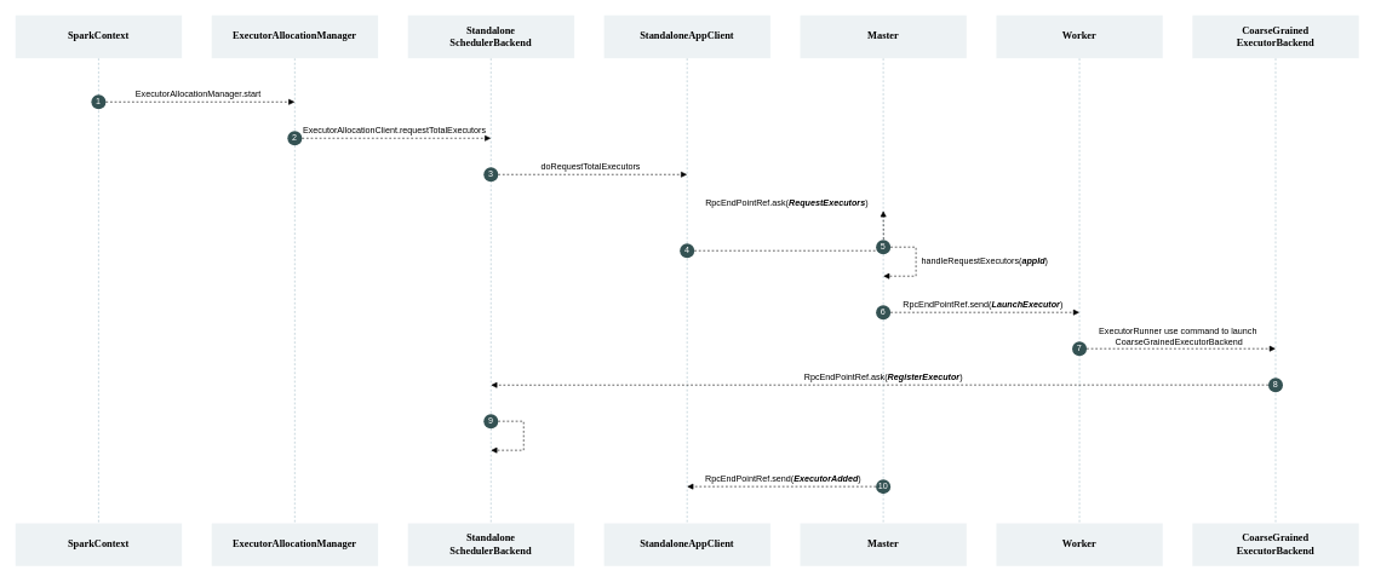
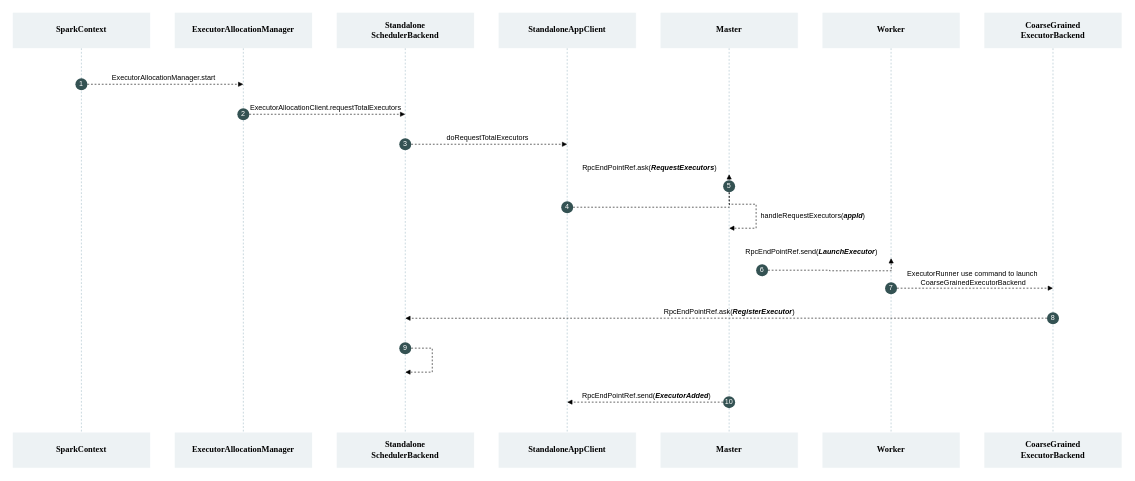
- <mxCell id="33" value="&lt;font color=&quot;#ffffff&quot; style=&quot;font-size: 12px&quot;&gt;5&lt;/font&gt;" style="ellipse;whiteSpace=wrap;html=1;aspect=fixed;strokeColor=none;fillColor=#345253;fontSize=12;" parent="1" vertex="1"><mxGeometry x="1205" y="330" width="20" height="20" as="geometry" /></mxCell>
+ <mxCell id="33" value="&lt;font color=&quot;#ffffff&quot; style=&quot;font-size: 12px&quot;&gt;5&lt;/font&gt;" style="ellipse;whiteSpace=wrap;html=1;aspect=fixed;strokeColor=none;fillColor=#345253;fontSize=12;" parent="1" vertex="1"><mxGeometry x="1205" y="300" width="20" height="20" as="geometry" /></mxCell>
- <mxCell id="36" value="&lt;font color=&quot;#ffffff&quot; style=&quot;font-size: 12px&quot;&gt;6&lt;/font&gt;" style="ellipse;whiteSpace=wrap;html=1;aspect=fixed;strokeColor=none;fillColor=#345253;fontSize=12;" parent="1" vertex="1"><mxGeometry x="1205" y="420" width="20" height="20" as="geometry" /></mxCell>
+ <mxCell id="36" value="&lt;font color=&quot;#ffffff&quot; style=&quot;font-size: 12px&quot;&gt;6&lt;/font&gt;" style="ellipse;whiteSpace=wrap;html=1;aspect=fixed;strokeColor=none;fillColor=#345253;fontSize=12;" parent="1" vertex="1"><mxGeometry x="1260" y="440" width="20" height="20" as="geometry" /></mxCell>
